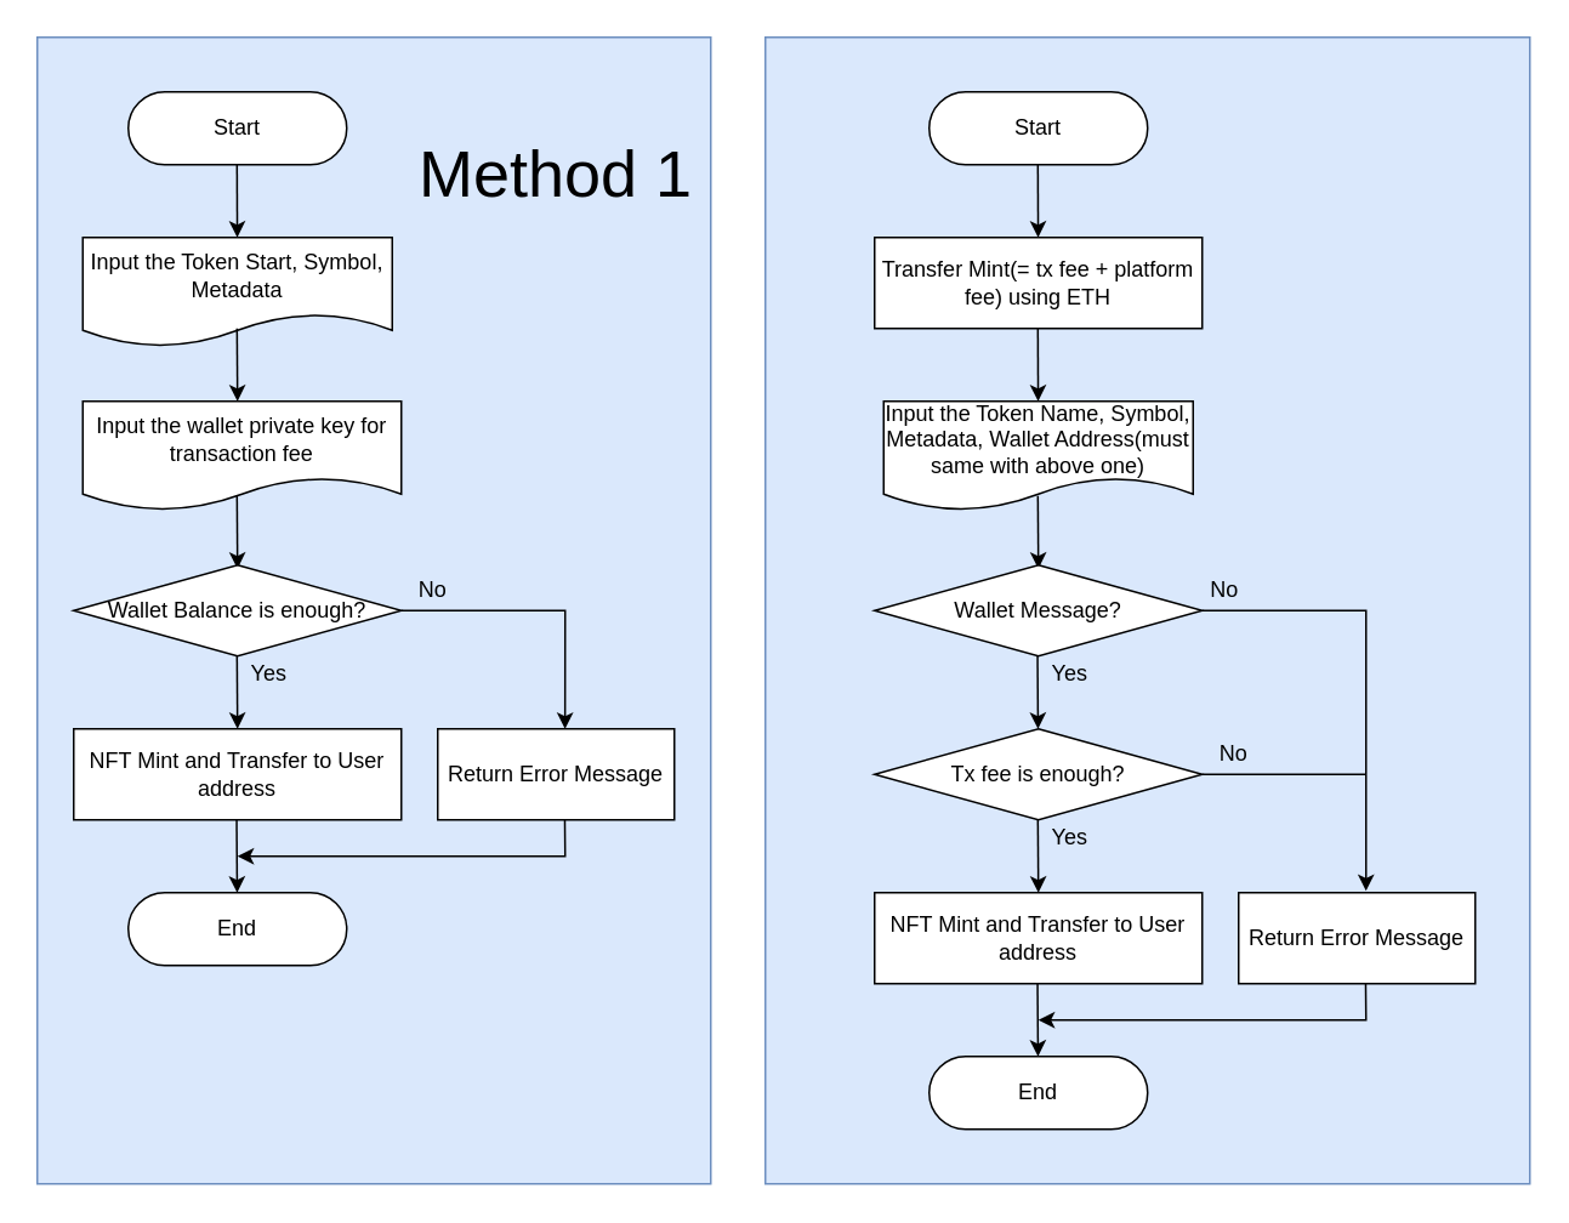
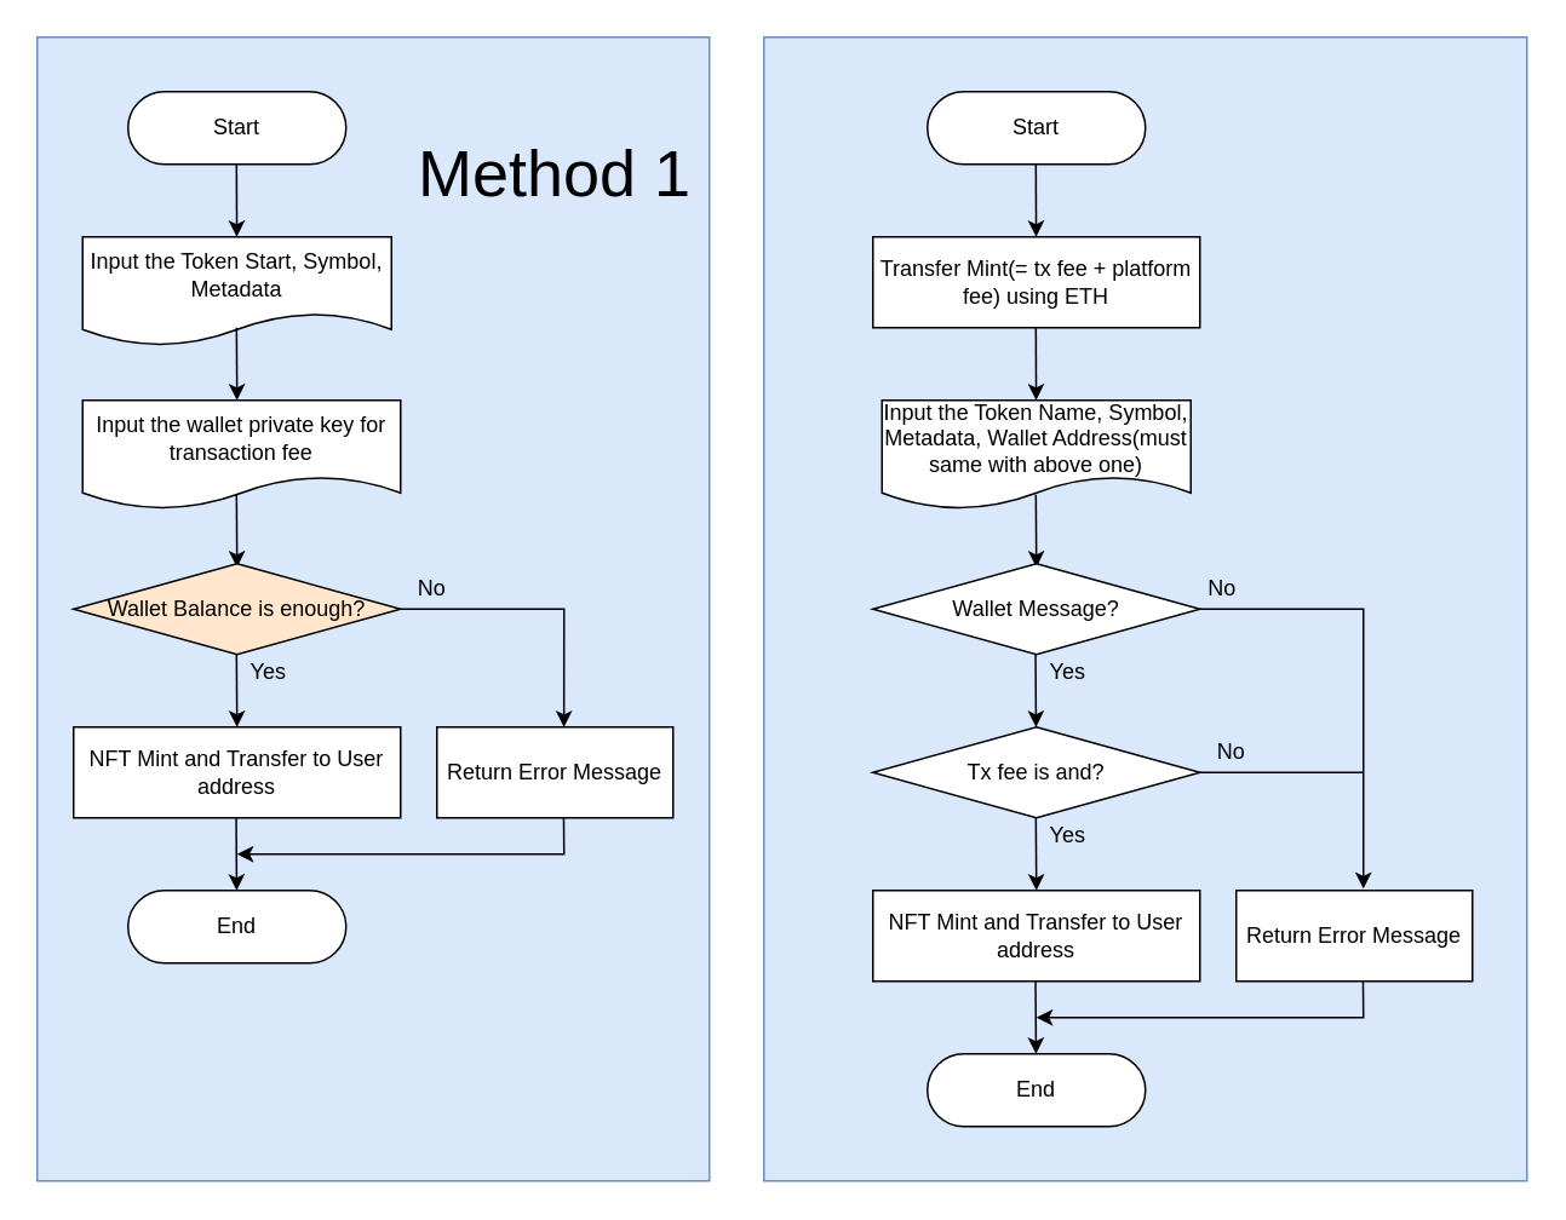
- <mxCell id="13" value="Wallet Balance is enough?" style="rhombus;whiteSpace=wrap;html=1;" parent="1" vertex="1"><mxGeometry x="40" y="310" width="180" height="50" as="geometry" /></mxCell>
+ <mxCell id="13" value="Wallet Balance is enough?" style="rhombus;whiteSpace=wrap;html=1;fillColor=#ffe6cc;" parent="1" vertex="1"><mxGeometry x="40" y="310" width="180" height="50" as="geometry" /></mxCell>
- <mxCell id="27" value="Tx fee is enough?" style="rhombus;whiteSpace=wrap;html=1;" parent="1" vertex="1"><mxGeometry x="480" y="400" width="180" height="50" as="geometry" /></mxCell>
+ <mxCell id="27" value="Tx fee is and?" style="rhombus;whiteSpace=wrap;html=1;" parent="1" vertex="1"><mxGeometry x="480" y="400" width="180" height="50" as="geometry" /></mxCell>
